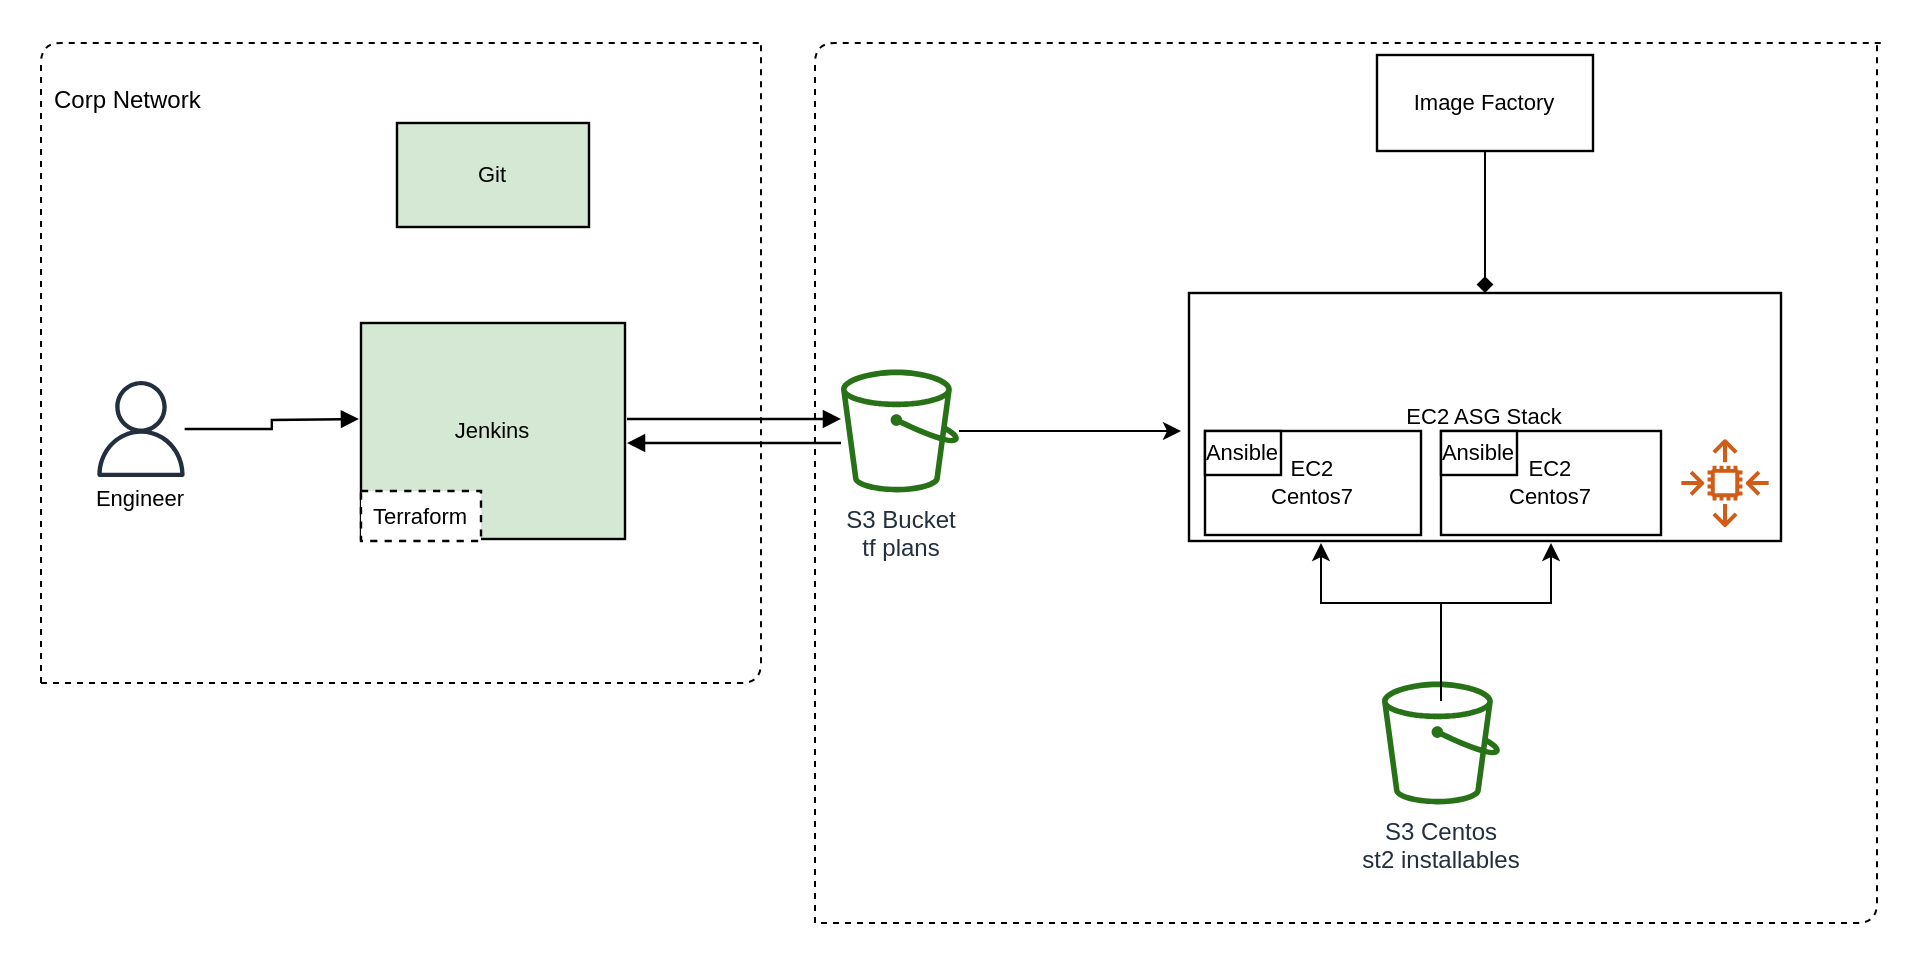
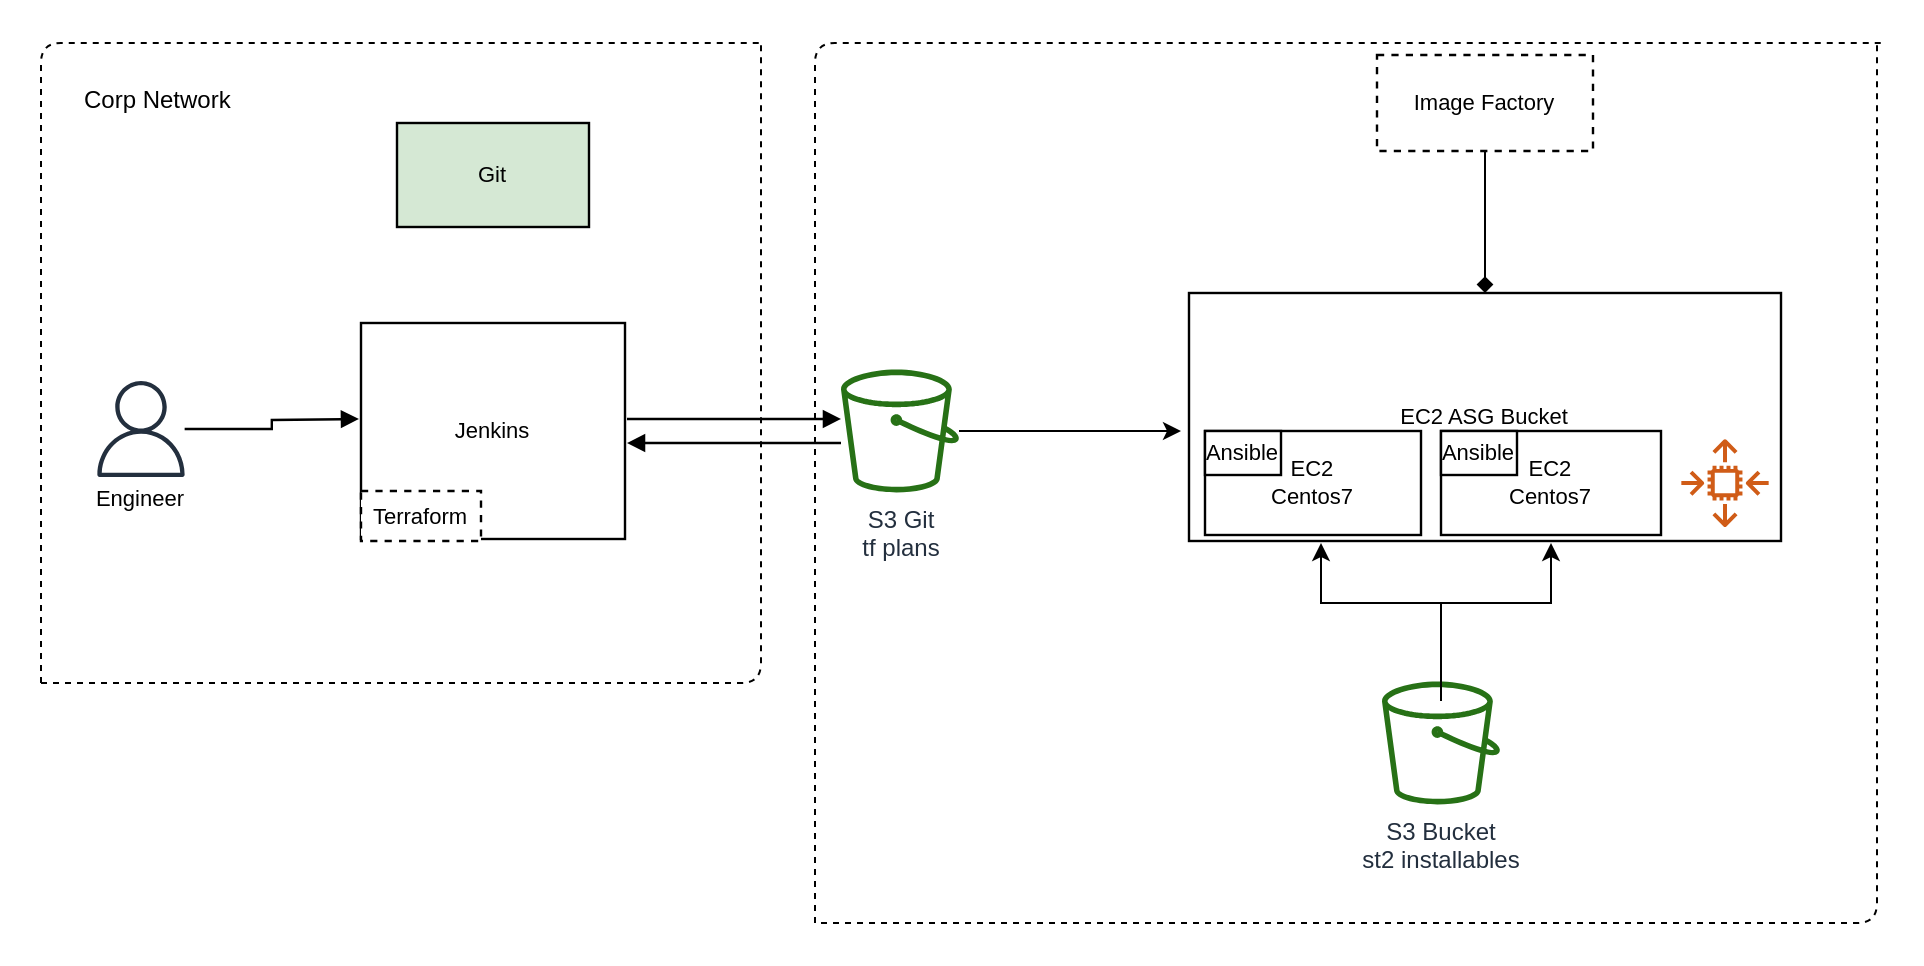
- <mxCell id="24" value="Corp Network" style="text;html=1;resizable=0;points=[];autosize=1;align=left;verticalAlign=top;spacingTop=-4;" vertex="1" parent="1"><mxGeometry x="25" y="40" width="90" height="20" as="geometry" /></mxCell>
+ <mxCell id="24" value="Corp Network" style="text;html=1;resizable=0;points=[];autosize=1;align=left;verticalAlign=top;spacingTop=-4;" vertex="1" parent="1"><mxGeometry x="40" y="40" width="90" height="20" as="geometry" /></mxCell>
- <mxCell id="11" value="Image Factory" style="html=1;whiteSpace=wrap;;fontSize=11;fontColor=#000000;spacing=5;strokeOpacity=100;strokeWidth=1.2;" vertex="1" parent="1"><mxGeometry x="688" y="27" width="108" height="48" as="geometry" /></mxCell>
+ <mxCell id="11" value="Image Factory" style="html=1;whiteSpace=wrap;fontSize=11;fontColor=#000000;spacing=5;strokeOpacity=100;strokeWidth=1.2;dashed=1;" vertex="1" parent="1"><mxGeometry x="688" y="27" width="108" height="48" as="geometry" /></mxCell>
- <mxCell id="9" value="EC2 ASG Stack" style="html=1;whiteSpace=wrap;;fontSize=11;fontColor=#000000;spacing=5;strokeOpacity=100;strokeWidth=1.2;" vertex="1" parent="1"><mxGeometry x="594" y="146" width="296" height="124" as="geometry" /></mxCell>
+ <mxCell id="9" value="EC2 ASG Bucket" style="html=1;whiteSpace=wrap;;fontSize=11;fontColor=#000000;spacing=5;strokeOpacity=100;strokeWidth=1.2;" vertex="1" parent="1"><mxGeometry x="594" y="146" width="296" height="124" as="geometry" /></mxCell>
- <mxCell id="7" value="Jenkins" style="html=1;whiteSpace=wrap;fontSize=11;fontColor=#000000;spacing=5;strokeOpacity=100;strokeWidth=1.2;fillColor=#d5e8d4;" vertex="1" parent="1"><mxGeometry x="180" y="161" width="132" height="108" as="geometry" /></mxCell>
+ <mxCell id="7" value="Jenkins" style="html=1;whiteSpace=wrap;fontSize=11;fontColor=#000000;spacing=5;strokeOpacity=100;strokeWidth=1.2;" vertex="1" parent="1"><mxGeometry x="180" y="161" width="132" height="108" as="geometry" /></mxCell>
- <mxCell id="13" value="S3 Bucket &lt;br&gt;tf plans" style="outlineConnect=0;fontColor=#232F3E;gradientColor=none;fillColor=#277116;strokeColor=none;dashed=0;verticalLabelPosition=bottom;verticalAlign=top;align=center;html=1;fontSize=12;fontStyle=0;aspect=fixed;pointerEvents=1;shape=mxgraph.aws4.bucket;" vertex="1" parent="1"><mxGeometry x="420" y="184" width="59" height="62" as="geometry" /></mxCell>
+ <mxCell id="13" value="S3 Git &lt;br&gt;tf plans" style="outlineConnect=0;fontColor=#232F3E;gradientColor=none;fillColor=#277116;strokeColor=none;dashed=0;verticalLabelPosition=bottom;verticalAlign=top;align=center;html=1;fontSize=12;fontStyle=0;aspect=fixed;pointerEvents=1;shape=mxgraph.aws4.bucket;" vertex="1" parent="1"><mxGeometry x="420" y="184" width="59" height="62" as="geometry" /></mxCell>
- <mxCell id="18" value="S3 Centos&lt;br&gt;st2 installables" style="outlineConnect=0;fontColor=#232F3E;gradientColor=none;fillColor=#277116;strokeColor=none;dashed=0;verticalLabelPosition=bottom;verticalAlign=top;align=center;html=1;fontSize=12;fontStyle=0;aspect=fixed;pointerEvents=1;shape=mxgraph.aws4.bucket;" vertex="1" parent="1"><mxGeometry x="690.5" y="340" width="59" height="62" as="geometry" /></mxCell>
+ <mxCell id="18" value="S3 Bucket&lt;br&gt;st2 installables" style="outlineConnect=0;fontColor=#232F3E;gradientColor=none;fillColor=#277116;strokeColor=none;dashed=0;verticalLabelPosition=bottom;verticalAlign=top;align=center;html=1;fontSize=12;fontStyle=0;aspect=fixed;pointerEvents=1;shape=mxgraph.aws4.bucket;" vertex="1" parent="1"><mxGeometry x="690.5" y="340" width="59" height="62" as="geometry" /></mxCell>
